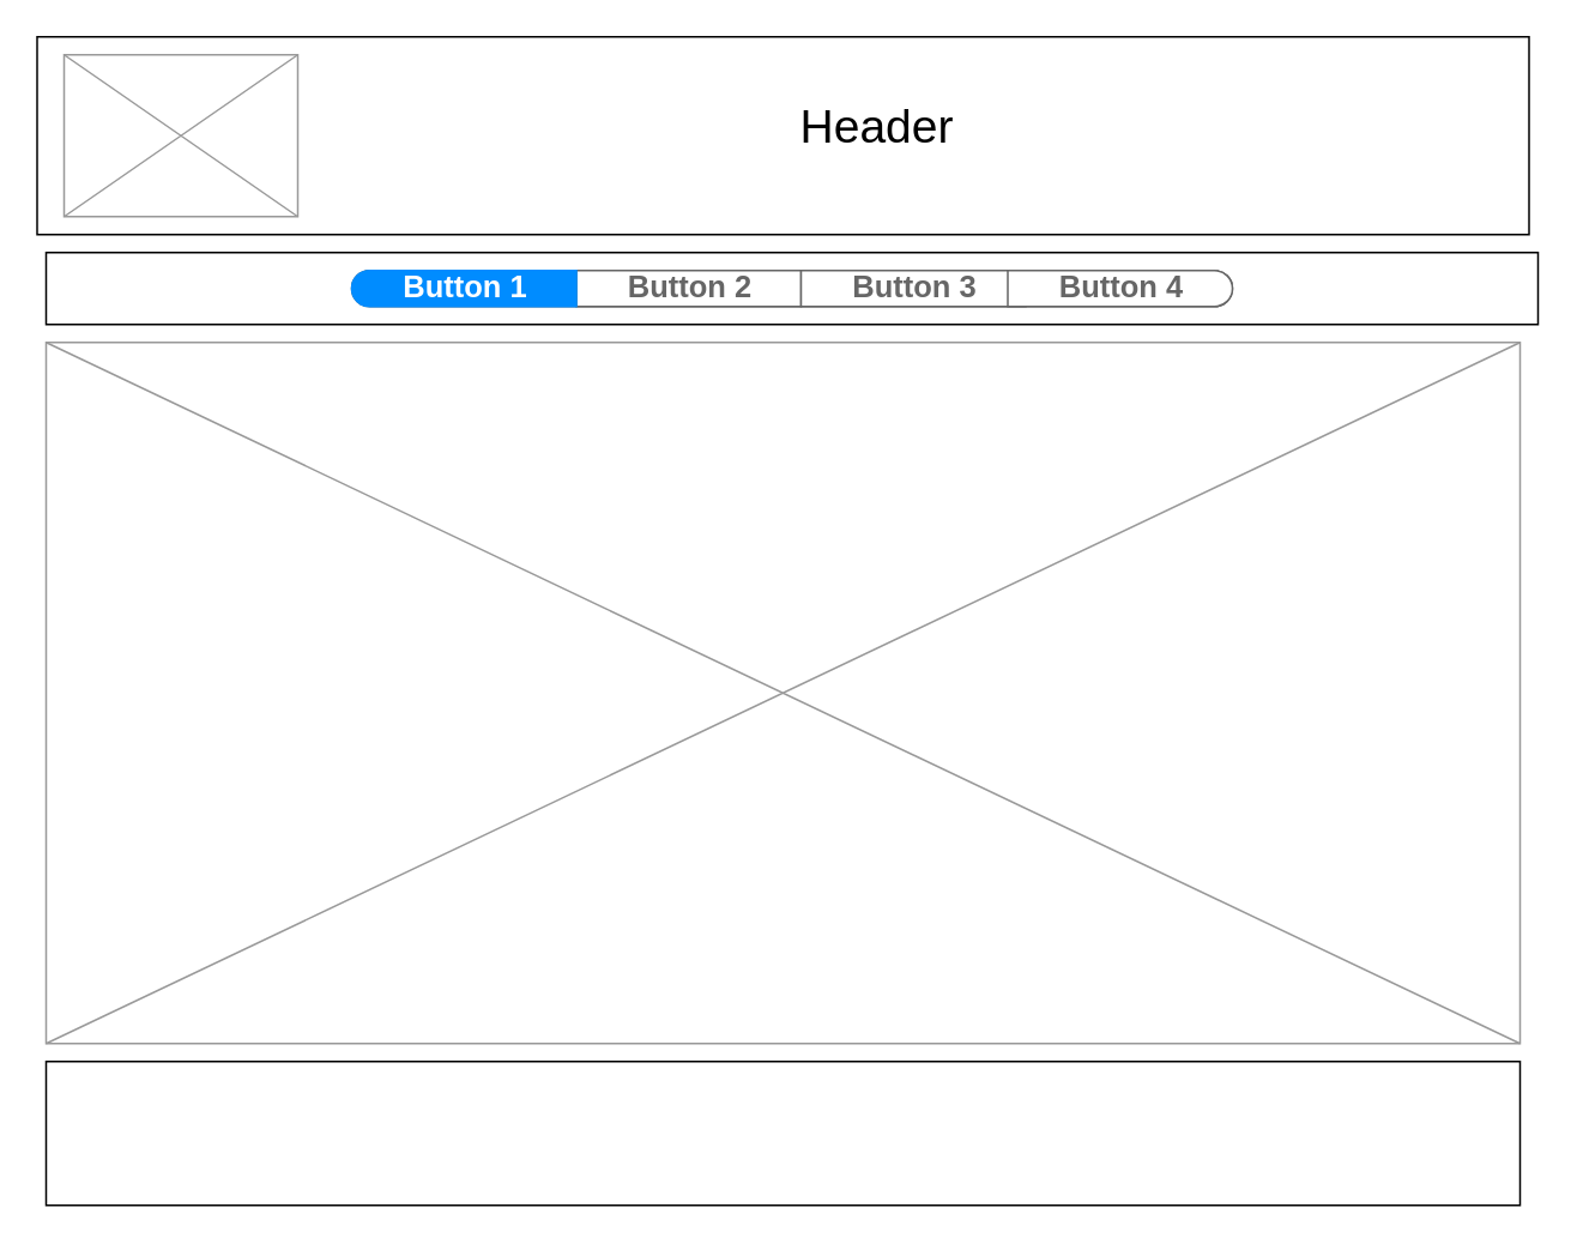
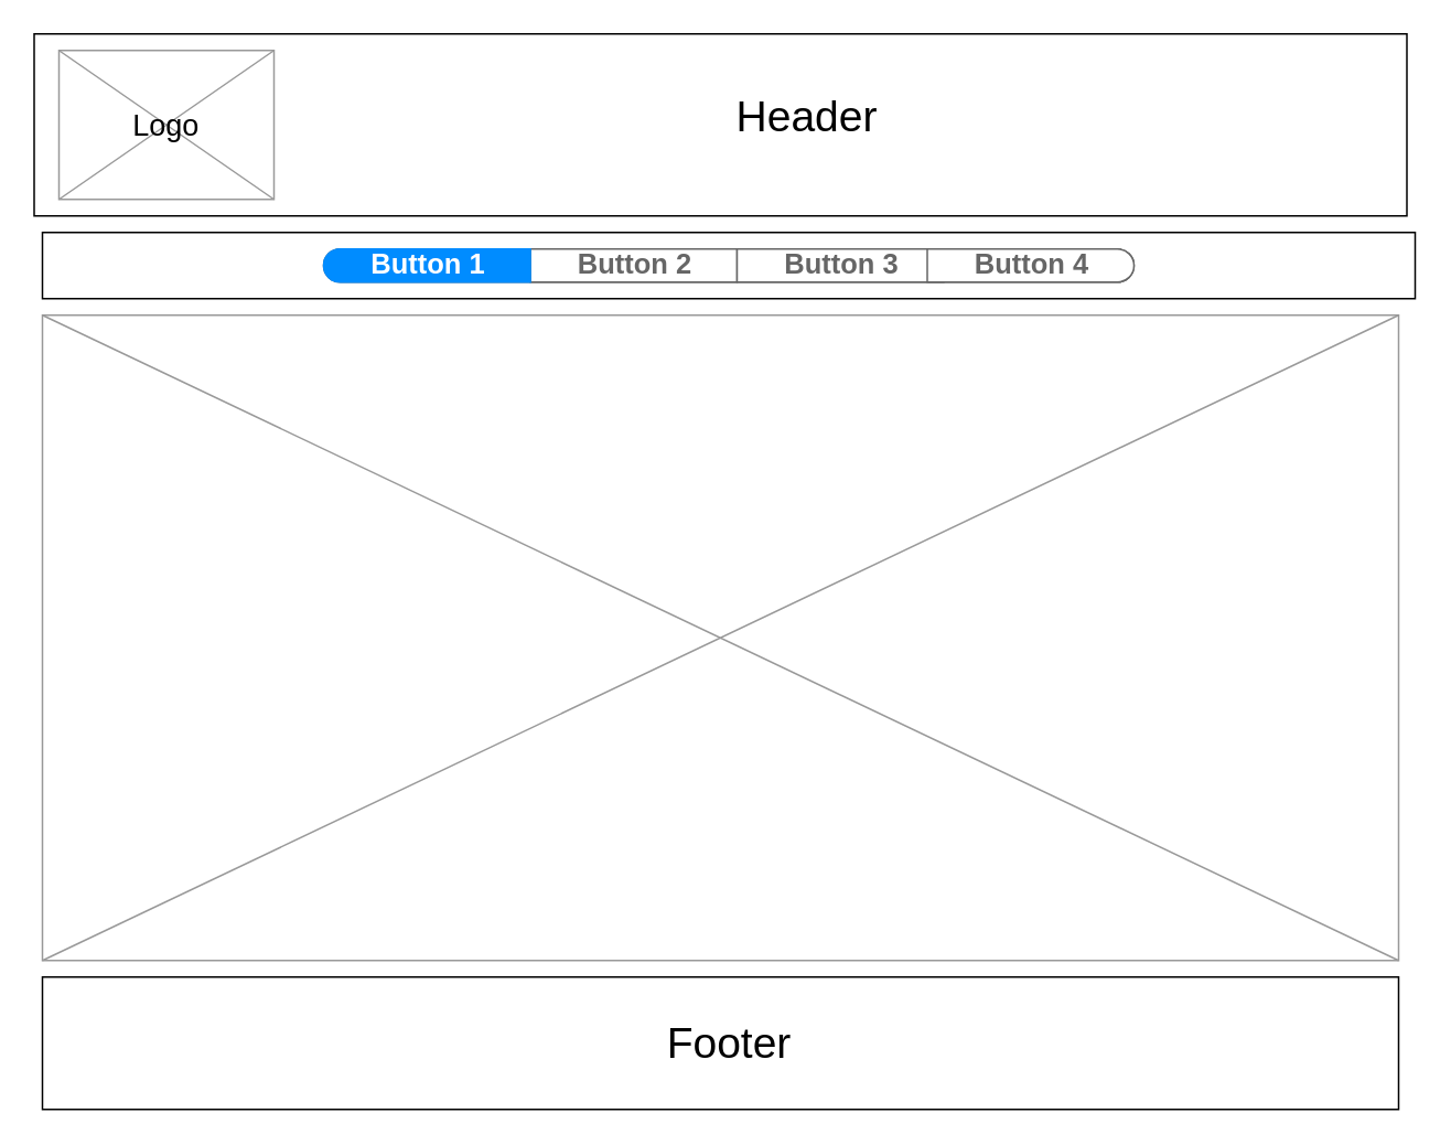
+ <mxCell id="5" value="Logo" style="text;html=1;strokeColor=none;fillColor=none;align=center;verticalAlign=bottom;whiteSpace=wrap;rounded=0;fontSize=18;" parent="1" vertex="1"><mxGeometry x="80" y="70" width="40" height="20" as="geometry" /></mxCell>
+ <mxCell id="14" value="&lt;font style=&quot;font-size: 26px&quot;&gt;Footer&lt;/font&gt;" style="text;html=1;strokeColor=none;fillColor=none;align=center;verticalAlign=middle;whiteSpace=wrap;rounded=0;fontSize=18;" parent="1" vertex="1"><mxGeometry x="373" y="605.45" width="135" height="49.09" as="geometry" /></mxCell>
